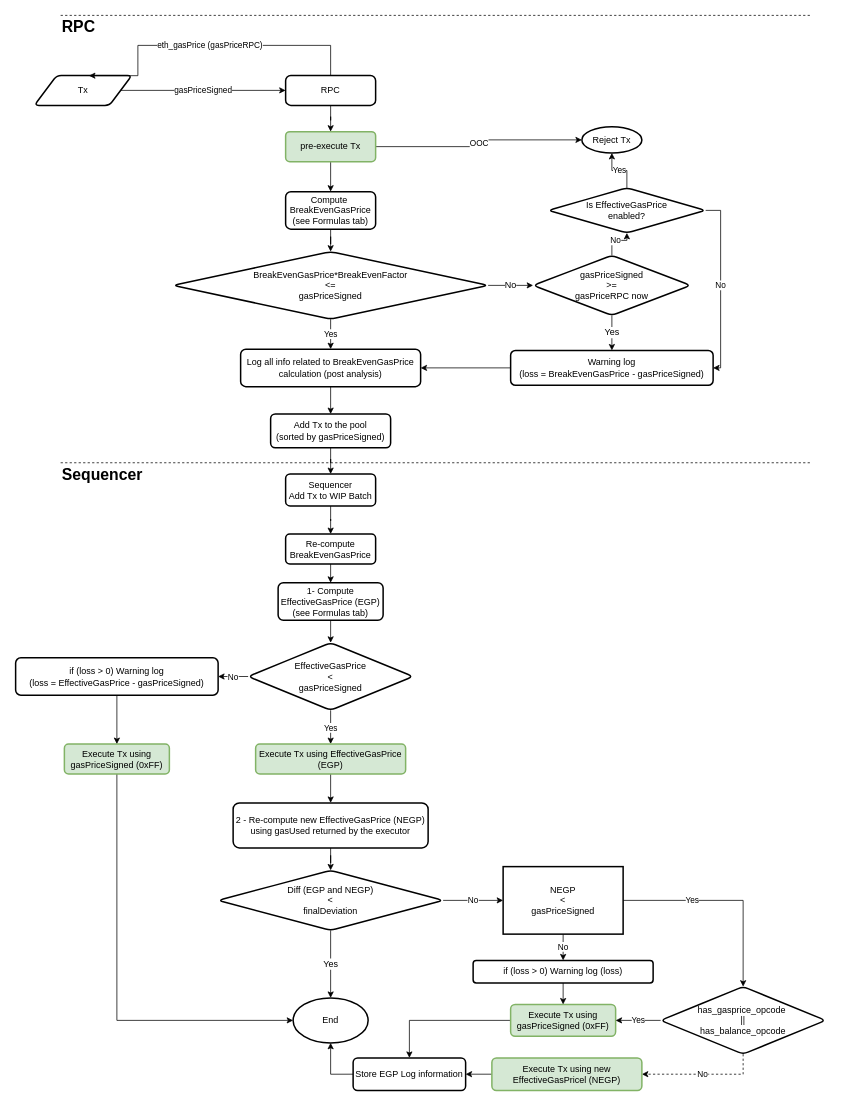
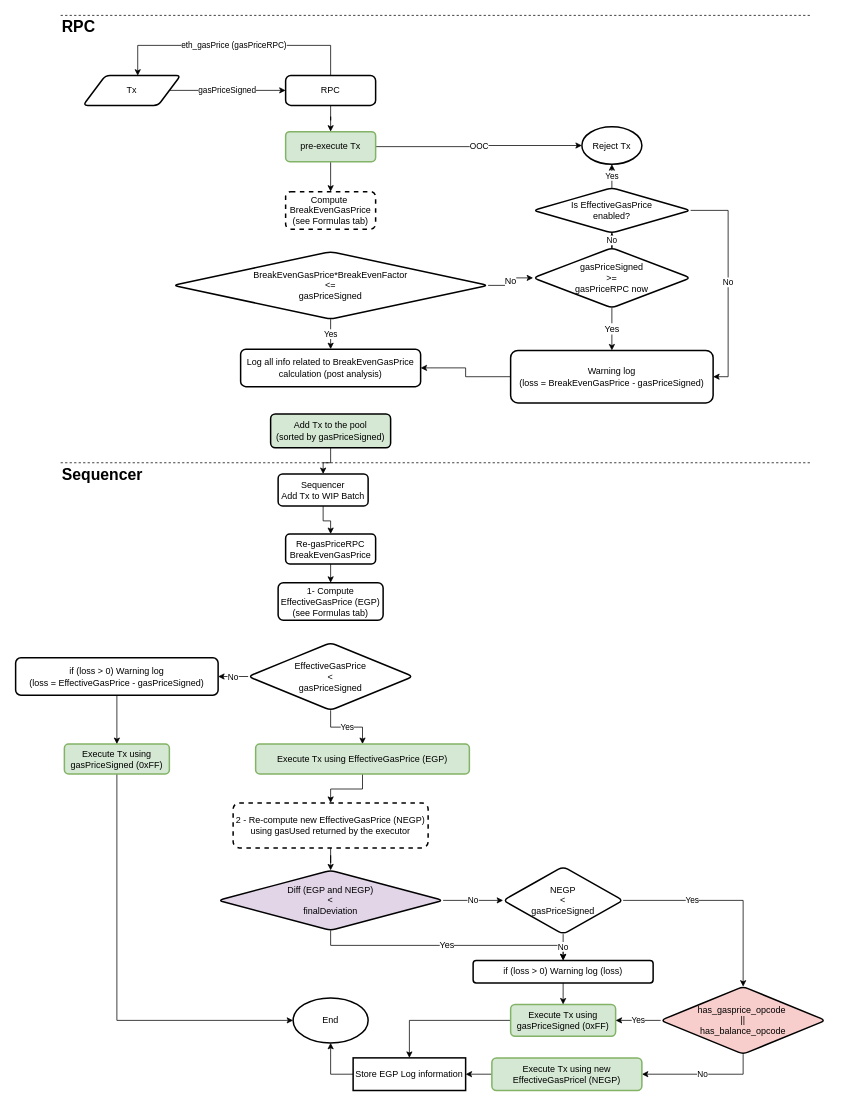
- <mxCell id="3" value="Tx" style="shape=parallelogram;html=1;strokeWidth=2;perimeter=parallelogramPerimeter;whiteSpace=wrap;rounded=1;arcSize=12;size=0.23;" vertex="1" parent="1"><mxGeometry x="45" y="100" width="130" height="40" as="geometry" /></mxCell>
+ <mxCell id="3" value="Tx" style="shape=parallelogram;html=1;strokeWidth=2;perimeter=parallelogramPerimeter;whiteSpace=wrap;rounded=1;arcSize=12;size=0.23;" vertex="1" parent="1"><mxGeometry x="110" y="100" width="130" height="40" as="geometry" /></mxCell>
- <mxCell id="10" value="Reject Tx" style="strokeWidth=2;html=1;shape=mxgraph.flowchart.start_1;whiteSpace=wrap;" vertex="1" parent="1"><mxGeometry x="775" y="168.5" width="80" height="35" as="geometry" /></mxCell>
+ <mxCell id="10" value="Reject Tx" style="strokeWidth=2;html=1;shape=mxgraph.flowchart.start_1;whiteSpace=wrap;" vertex="1" parent="1"><mxGeometry x="775" y="168.5" width="80" height="50" as="geometry" /></mxCell>
- <mxCell id="12" value="Compute&amp;nbsp;&lt;br&gt;BreakEvenGasPrice&lt;br&gt;(see Formulas tab)" style="whiteSpace=wrap;html=1;rounded=1;arcSize=14;strokeWidth=2;" vertex="1" parent="1"><mxGeometry x="380" y="255" width="120" height="50" as="geometry" /></mxCell>
+ <mxCell id="12" value="Compute&amp;nbsp;&lt;br&gt;BreakEvenGasPrice&lt;br&gt;(see Formulas tab)" style="whiteSpace=wrap;html=1;rounded=1;arcSize=14;strokeWidth=2;dashed=1;" vertex="1" parent="1"><mxGeometry x="380" y="255" width="120" height="50" as="geometry" /></mxCell>
- <mxCell id="63" value="Is EffectiveGasPrice&lt;br&gt;enabled?" style="rhombus;whiteSpace=wrap;html=1;rounded=1;arcSize=14;strokeWidth=2;" vertex="1" parent="1"><mxGeometry x="730" y="250" width="210" height="60" as="geometry" /></mxCell>
+ <mxCell id="63" value="Is EffectiveGasPrice&lt;br&gt;enabled?" style="rhombus;whiteSpace=wrap;html=1;rounded=1;arcSize=14;strokeWidth=2;" vertex="1" parent="1"><mxGeometry x="710" y="250" width="210" height="60" as="geometry" /></mxCell>
- <mxCell id="11" value="" style="edgeStyle=orthogonalEdgeStyle;rounded=0;orthogonalLoop=1;jettySize=auto;html=1;fontFamily=Helvetica;fontSize=12;fontColor=default;" edge="1" parent="1" source="12" target="15"><mxGeometry relative="1" as="geometry" /></mxCell>
- <mxCell id="18" value="gasPriceSigned&lt;br&gt;&amp;gt;=&lt;br&gt;gasPriceRPC now" style="rhombus;whiteSpace=wrap;html=1;rounded=1;arcSize=14;strokeWidth=2;" vertex="1" parent="1"><mxGeometry x="710" y="340" width="210" height="80" as="geometry" /></mxCell>
+ <mxCell id="18" value="gasPriceSigned&lt;br&gt;&amp;gt;=&lt;br&gt;gasPriceRPC now" style="rhombus;whiteSpace=wrap;html=1;rounded=1;arcSize=14;strokeWidth=2;" vertex="1" parent="1"><mxGeometry x="710" y="330" width="210" height="80" as="geometry" /></mxCell>
- <mxCell id="41" value="Warning log&lt;br&gt;(loss = BreakEvenGasPrice - gasPriceSigned)" style="whiteSpace=wrap;html=1;rounded=1;arcSize=14;strokeWidth=2;" vertex="1" parent="1"><mxGeometry x="680" y="466.75" width="270" height="46.5" as="geometry" /></mxCell>
+ <mxCell id="41" value="Warning log&lt;br&gt;(loss = BreakEvenGasPrice - gasPriceSigned)" style="whiteSpace=wrap;html=1;rounded=1;arcSize=14;strokeWidth=2;" vertex="1" parent="1"><mxGeometry x="680" y="466.75" width="270" height="70" as="geometry" /></mxCell>
- <mxCell id="65" style="edgeStyle=orthogonalEdgeStyle;rounded=0;orthogonalLoop=1;jettySize=auto;html=1;exitX=0.5;exitY=1;exitDx=0;exitDy=0;entryX=0.5;entryY=0;entryDx=0;entryDy=0;" edge="1" parent="1" source="66" target="20"><mxGeometry relative="1" as="geometry" /></mxCell>
- <mxCell id="20" value="Add Tx to the pool&lt;br&gt;(sorted by gasPriceSigned)" style="whiteSpace=wrap;html=1;rounded=1;arcSize=14;strokeWidth=2;" vertex="1" parent="1"><mxGeometry x="360" y="551.5" width="160" height="45" as="geometry" /></mxCell>
+ <mxCell id="20" value="Add Tx to the pool&lt;br&gt;(sorted by gasPriceSigned)" style="whiteSpace=wrap;html=1;rounded=1;arcSize=14;strokeWidth=2;fillColor=#d5e8d4;" vertex="1" parent="1"><mxGeometry x="360" y="551.5" width="160" height="45" as="geometry" /></mxCell>
- <mxCell id="22" value="Sequencer&lt;br&gt;Add Tx to WIP Batch" style="whiteSpace=wrap;html=1;rounded=1;arcSize=14;strokeWidth=2;" vertex="1" parent="1"><mxGeometry x="380" y="631.5" width="120" height="42.5" as="geometry" /></mxCell>
+ <mxCell id="22" value="Sequencer&lt;br&gt;Add Tx to WIP Batch" style="whiteSpace=wrap;html=1;rounded=1;arcSize=14;strokeWidth=2;" vertex="1" parent="1"><mxGeometry x="370" y="631.5" width="120" height="42.5" as="geometry" /></mxCell>
- <mxCell id="24" value="Re-compute&lt;br&gt;BreakEvenGasPrice" style="whiteSpace=wrap;html=1;rounded=1;arcSize=14;strokeWidth=2;" vertex="1" parent="1"><mxGeometry x="380" y="711.5" width="120" height="40" as="geometry" /></mxCell>
+ <mxCell id="24" value="Re-gasPriceRPC&lt;br&gt;BreakEvenGasPrice" style="whiteSpace=wrap;html=1;rounded=1;arcSize=14;strokeWidth=2;" vertex="1" parent="1"><mxGeometry x="380" y="711.5" width="120" height="40" as="geometry" /></mxCell>
- <mxCell id="28" style="edgeStyle=orthogonalEdgeStyle;rounded=0;orthogonalLoop=1;jettySize=auto;html=1;exitX=0.5;exitY=1;exitDx=0;exitDy=0;entryX=0.5;entryY=0;entryDx=0;entryDy=0;" edge="1" parent="1" source="29" target="27"><mxGeometry relative="1" as="geometry" /></mxCell>
- <mxCell id="31" value="Execute Tx using EffectiveGasPrice (EGP)" style="whiteSpace=wrap;html=1;rounded=1;arcSize=14;strokeWidth=2;fillColor=#d5e8d4;strokeColor=#82b366;" vertex="1" parent="1"><mxGeometry x="340" y="991.5" width="200" height="40" as="geometry" /></mxCell>
+ <mxCell id="31" value="Execute Tx using EffectiveGasPrice (EGP)" style="whiteSpace=wrap;html=1;rounded=1;arcSize=14;strokeWidth=2;fillColor=#d5e8d4;strokeColor=#82b366;" vertex="1" parent="1"><mxGeometry x="340" y="991.5" width="285" height="40" as="geometry" /></mxCell>
- <mxCell id="33" value="2 - Re-compute new EffectiveGasPrice (NEGP)&lt;br&gt;using gasUsed returned by the executor" style="whiteSpace=wrap;html=1;rounded=1;arcSize=14;strokeWidth=2;" vertex="1" parent="1"><mxGeometry x="310" y="1070" width="260" height="60" as="geometry" /></mxCell>
+ <mxCell id="33" value="2 - Re-compute new EffectiveGasPrice (NEGP)&lt;br&gt;using gasUsed returned by the executor" style="whiteSpace=wrap;html=1;rounded=1;arcSize=14;strokeWidth=2;dashed=1;" vertex="1" parent="1"><mxGeometry x="310" y="1070" width="260" height="60" as="geometry" /></mxCell>
- <mxCell id="36" value="Diff (EGP and NEGP)&lt;br&gt;&amp;lt;&lt;br&gt;finalDeviation" style="rhombus;whiteSpace=wrap;html=1;rounded=1;arcSize=14;strokeWidth=2;" vertex="1" parent="1"><mxGeometry x="290" y="1160" width="300" height="80" as="geometry" /></mxCell>
+ <mxCell id="36" value="Diff (EGP and NEGP)&lt;br&gt;&amp;lt;&lt;br&gt;finalDeviation" style="rhombus;whiteSpace=wrap;html=1;rounded=1;arcSize=14;strokeWidth=2;fillColor=#e1d5e7;" vertex="1" parent="1"><mxGeometry x="290" y="1160" width="300" height="80" as="geometry" /></mxCell>
- <mxCell id="44" value="NEGP&lt;br&gt;&amp;lt;&lt;br&gt;gasPriceSigned" style="whiteSpace=wrap;html=1;arcSize=14;strokeWidth=2;rounded=0;" vertex="1" parent="1"><mxGeometry x="670" y="1155" width="160" height="90" as="geometry" /></mxCell>
+ <mxCell id="44" value="NEGP&lt;br&gt;&amp;lt;&lt;br&gt;gasPriceSigned" style="rhombus;whiteSpace=wrap;html=1;rounded=1;arcSize=14;strokeWidth=2;" vertex="1" parent="1"><mxGeometry x="670" y="1155" width="160" height="90" as="geometry" /></mxCell>
- <mxCell id="34" value="Yes" style="edgeStyle=orthogonalEdgeStyle;rounded=0;orthogonalLoop=1;jettySize=auto;html=1;exitX=0.5;exitY=1;exitDx=0;exitDy=0;entryX=0.5;entryY=0;entryDx=0;entryDy=0;entryPerimeter=0;fontFamily=Helvetica;fontSize=12;fontColor=default;" edge="1" parent="1" source="36" target="37"><mxGeometry relative="1" as="geometry" /></mxCell>
+ <mxCell id="34" value="Yes" style="edgeStyle=orthogonalEdgeStyle;rounded=0;orthogonalLoop=1;jettySize=auto;html=1;exitX=0.5;exitY=1;exitDx=0;exitDy=0;fontFamily=Helvetica;fontSize=12;fontColor=default;" edge="1" parent="1" source="36" target="51"><mxGeometry relative="1" as="geometry" /></mxCell>
- <mxCell id="49" value="has_gasprice_opcode&amp;nbsp;&lt;br&gt;||&lt;br&gt;has_balance_opcode" style="rhombus;whiteSpace=wrap;html=1;rounded=1;arcSize=14;strokeWidth=2;" vertex="1" parent="1"><mxGeometry x="880" y="1315" width="220" height="90" as="geometry" /></mxCell>
+ <mxCell id="49" value="has_gasprice_opcode&amp;nbsp;&lt;br&gt;||&lt;br&gt;has_balance_opcode" style="rhombus;whiteSpace=wrap;html=1;rounded=1;arcSize=14;strokeWidth=2;fillColor=#f8cecc;" vertex="1" parent="1"><mxGeometry x="880" y="1315" width="220" height="90" as="geometry" /></mxCell>
- <mxCell id="61" value="Store EGP Log information" style="whiteSpace=wrap;html=1;fillColor=none;strokeColor=default;rounded=1;arcSize=14;strokeWidth=2;" vertex="1" parent="1"><mxGeometry x="470" y="1410" width="150" height="43.5" as="geometry" /></mxCell>
+ <mxCell id="61" value="Store EGP Log information" style="whiteSpace=wrap;html=1;fillColor=none;strokeColor=default;arcSize=14;strokeWidth=2;rounded=0;" vertex="1" parent="1"><mxGeometry x="470" y="1410" width="150" height="43.5" as="geometry" /></mxCell>
- <mxCell id="48" value="No" style="edgeStyle=orthogonalEdgeStyle;rounded=0;orthogonalLoop=1;jettySize=auto;html=1;exitX=0.5;exitY=1;exitDx=0;exitDy=0;entryX=1;entryY=0.5;entryDx=0;entryDy=0;dashed=1;" edge="1" parent="1" source="49" target="53"><mxGeometry relative="1" as="geometry" /></mxCell>
+ <mxCell id="48" value="No" style="edgeStyle=orthogonalEdgeStyle;rounded=0;orthogonalLoop=1;jettySize=auto;html=1;exitX=0.5;exitY=1;exitDx=0;exitDy=0;entryX=1;entryY=0.5;entryDx=0;entryDy=0;" edge="1" parent="1" source="49" target="53"><mxGeometry relative="1" as="geometry" /></mxCell>
